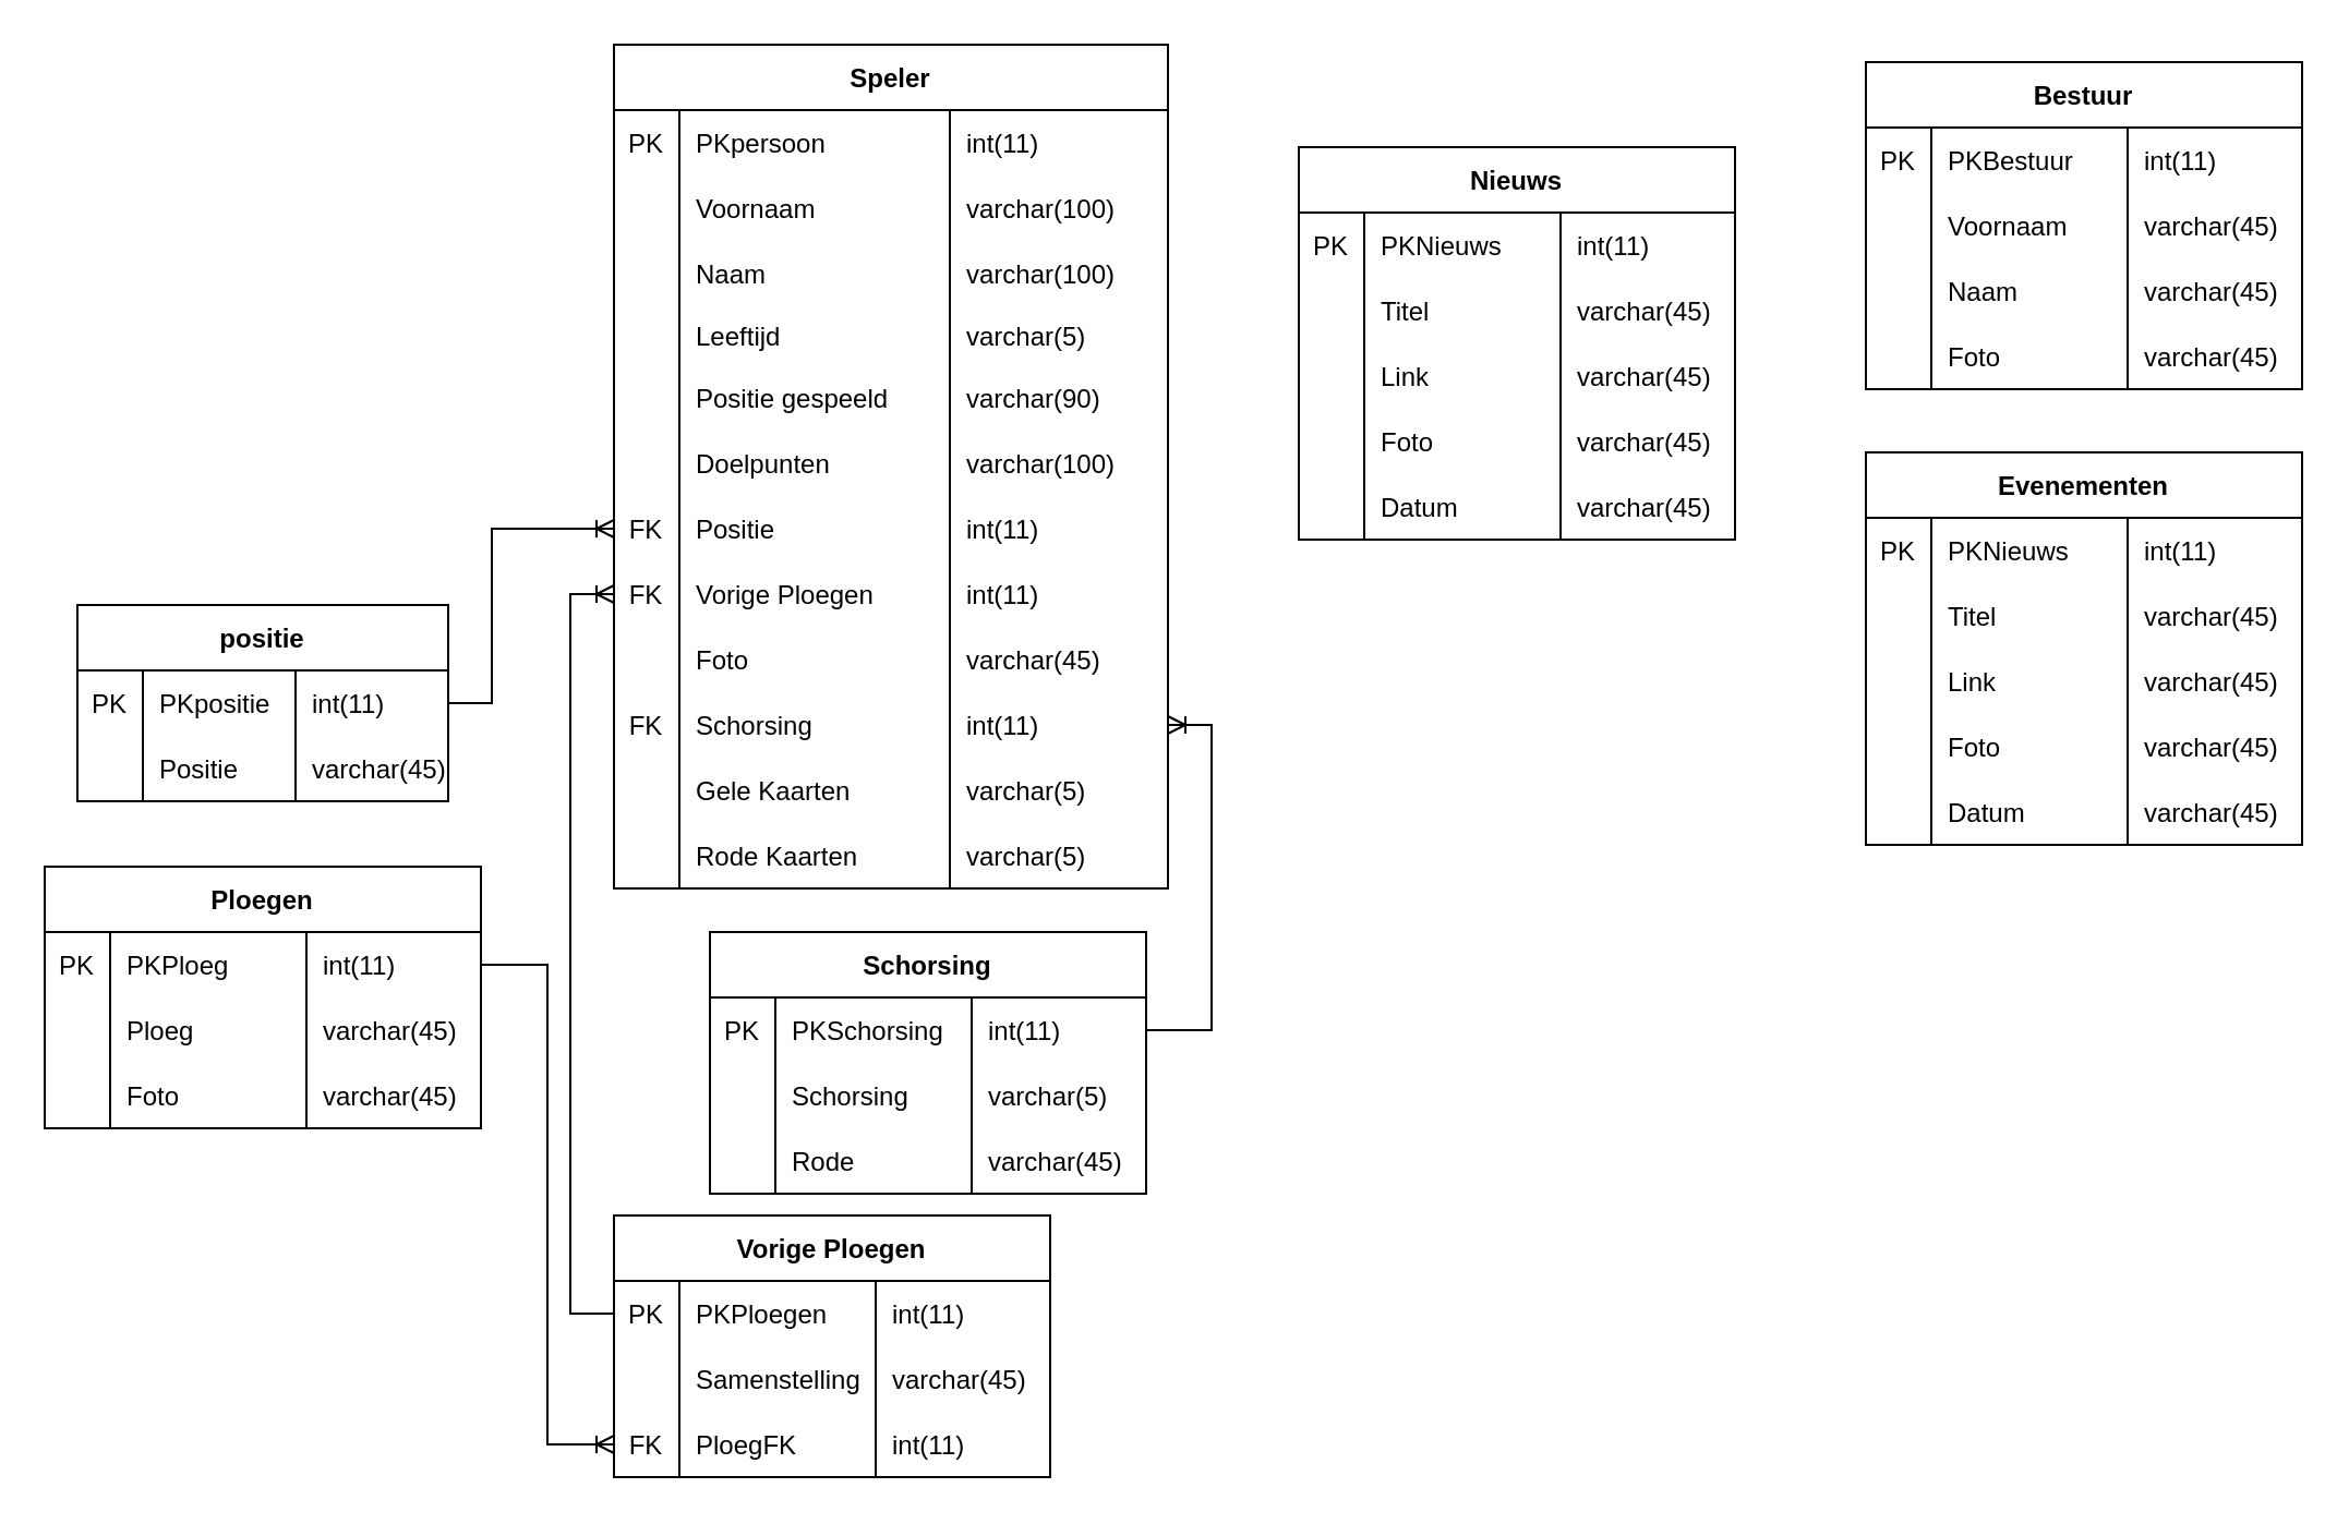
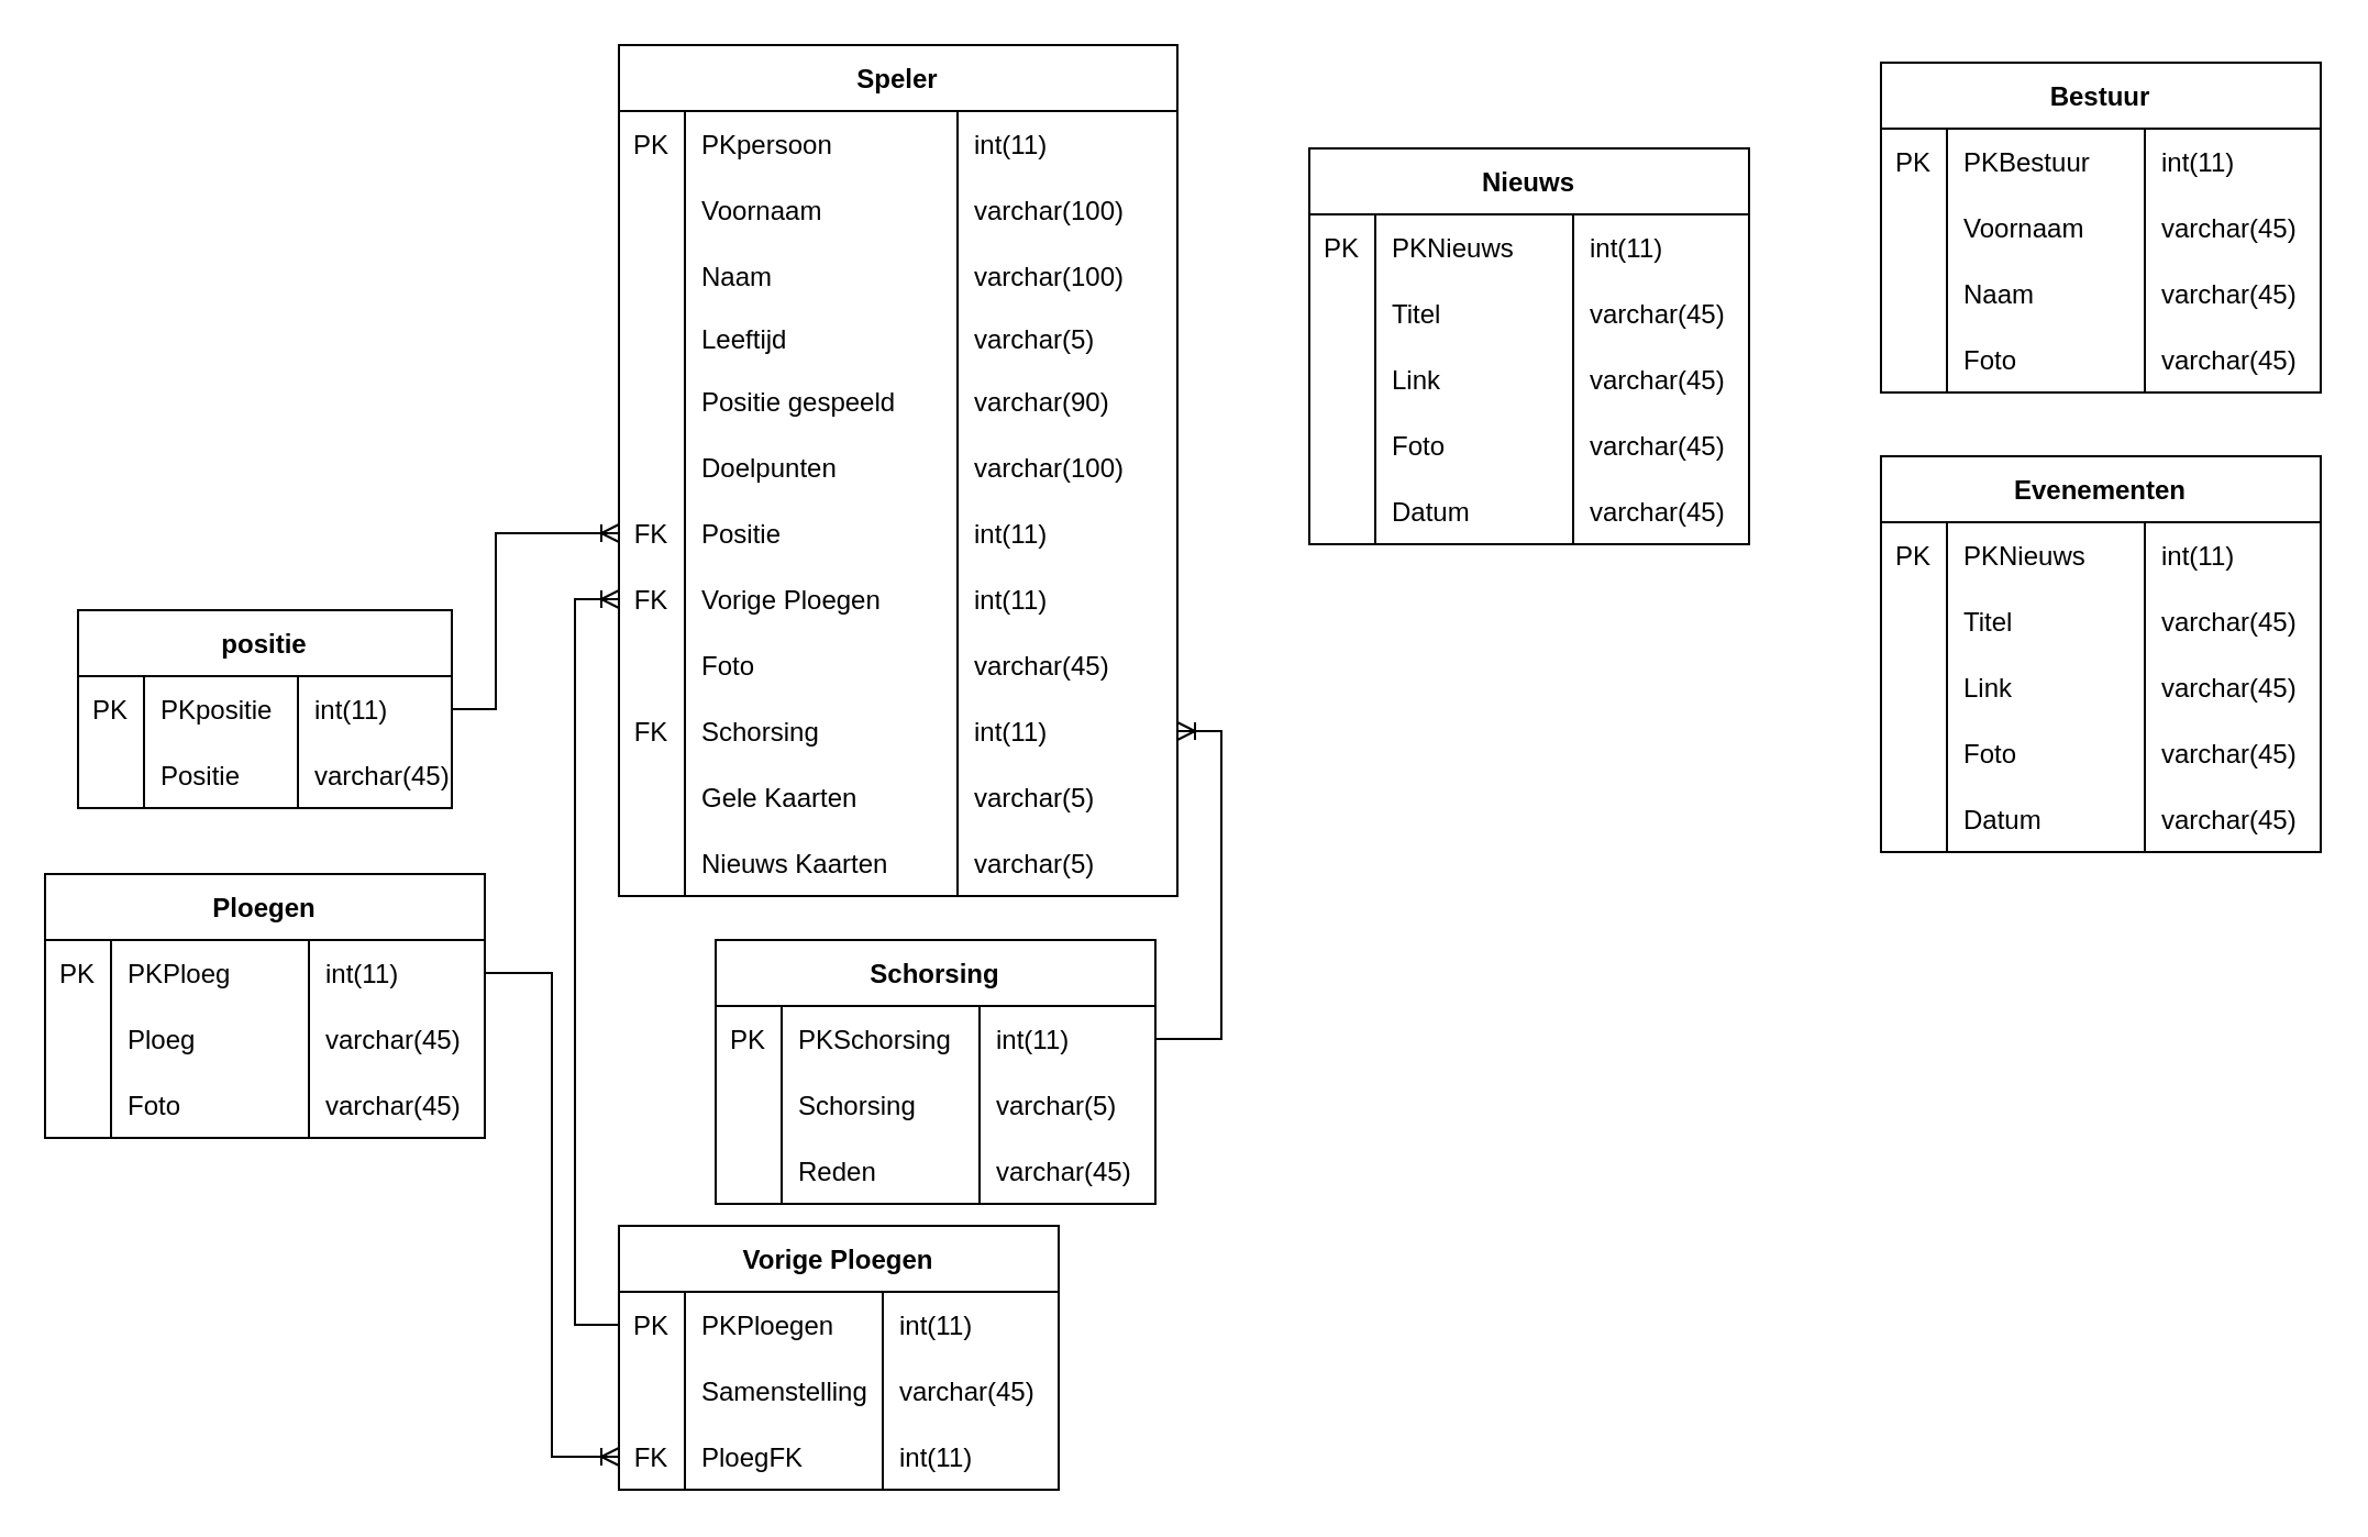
- <mxCell id="62" value="Rode Kaarten" style="shape=partialRectangle;overflow=hidden;connectable=0;fillColor=none;align=left;top=0;left=0;bottom=0;right=0;spacingLeft=6;rounded=0;" parent="60" vertex="1"><mxGeometry x="30" width="124" height="30" as="geometry"><mxRectangle width="124" height="30" as="alternateBounds" /></mxGeometry></mxCell>
+ <mxCell id="62" value="Nieuws Kaarten" style="shape=partialRectangle;overflow=hidden;connectable=0;fillColor=none;align=left;top=0;left=0;bottom=0;right=0;spacingLeft=6;rounded=0;" parent="60" vertex="1"><mxGeometry x="30" width="124" height="30" as="geometry"><mxRectangle width="124" height="30" as="alternateBounds" /></mxGeometry></mxCell>
- <mxCell id="100" value="Rode" style="shape=partialRectangle;overflow=hidden;connectable=0;fillColor=none;align=left;top=0;left=0;bottom=0;right=0;spacingLeft=6;rounded=0;" parent="98" vertex="1"><mxGeometry x="30" width="90" height="30" as="geometry"><mxRectangle width="90" height="30" as="alternateBounds" /></mxGeometry></mxCell>
+ <mxCell id="100" value="Reden" style="shape=partialRectangle;overflow=hidden;connectable=0;fillColor=none;align=left;top=0;left=0;bottom=0;right=0;spacingLeft=6;rounded=0;" parent="98" vertex="1"><mxGeometry x="30" width="90" height="30" as="geometry"><mxRectangle width="90" height="30" as="alternateBounds" /></mxGeometry></mxCell>
